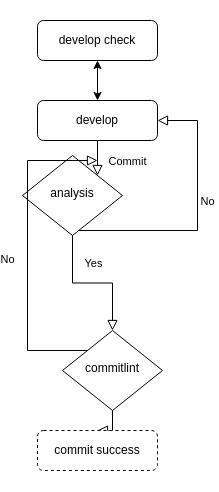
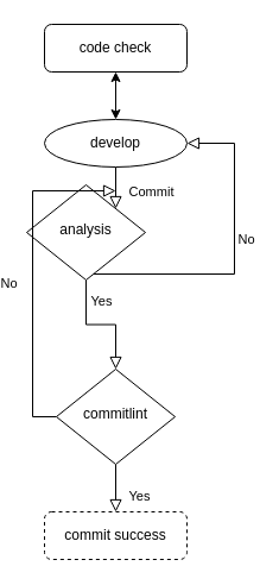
- <mxCell id="12" value="develop check" style="rounded=1;whiteSpace=wrap;html=1;fontSize=12;glass=0;strokeWidth=1;shadow=0;" parent="1" vertex="1"><mxGeometry x="35" y="20" width="120" height="40" as="geometry" /></mxCell>
+ <mxCell id="12" value="code check" style="rounded=1;whiteSpace=wrap;html=1;fontSize=12;glass=0;strokeWidth=1;shadow=0;" parent="1" vertex="1"><mxGeometry x="35" y="20" width="120" height="40" as="geometry" /></mxCell>
- <mxCell id="3" value="develop" style="rounded=1;whiteSpace=wrap;html=1;fontSize=12;glass=0;strokeWidth=1;shadow=0;" parent="1" vertex="1"><mxGeometry x="35" y="100" width="120" height="40" as="geometry" /></mxCell>
+ <mxCell id="3" value="develop" style="ellipse;whiteSpace=wrap;html=1;fontSize=12;glass=0;strokeWidth=1;shadow=0;" parent="1" vertex="1"><mxGeometry x="35" y="100" width="120" height="40" as="geometry" /></mxCell>
- <mxCell id="9" value="commitlint" style="rhombus;whiteSpace=wrap;html=1;shadow=0;fontFamily=Helvetica;fontSize=12;align=center;strokeWidth=1;spacing=6;spacingTop=-4;" parent="1" vertex="1"><mxGeometry x="60" y="330" width="100" height="80" as="geometry" /></mxCell>
+ <mxCell id="9" value="commitlint" style="rhombus;whiteSpace=wrap;html=1;shadow=0;fontFamily=Helvetica;fontSize=12;align=center;strokeWidth=1;spacing=6;spacingTop=-4;" parent="1" vertex="1"><mxGeometry x="45" y="310" width="100" height="80" as="geometry" /></mxCell>
